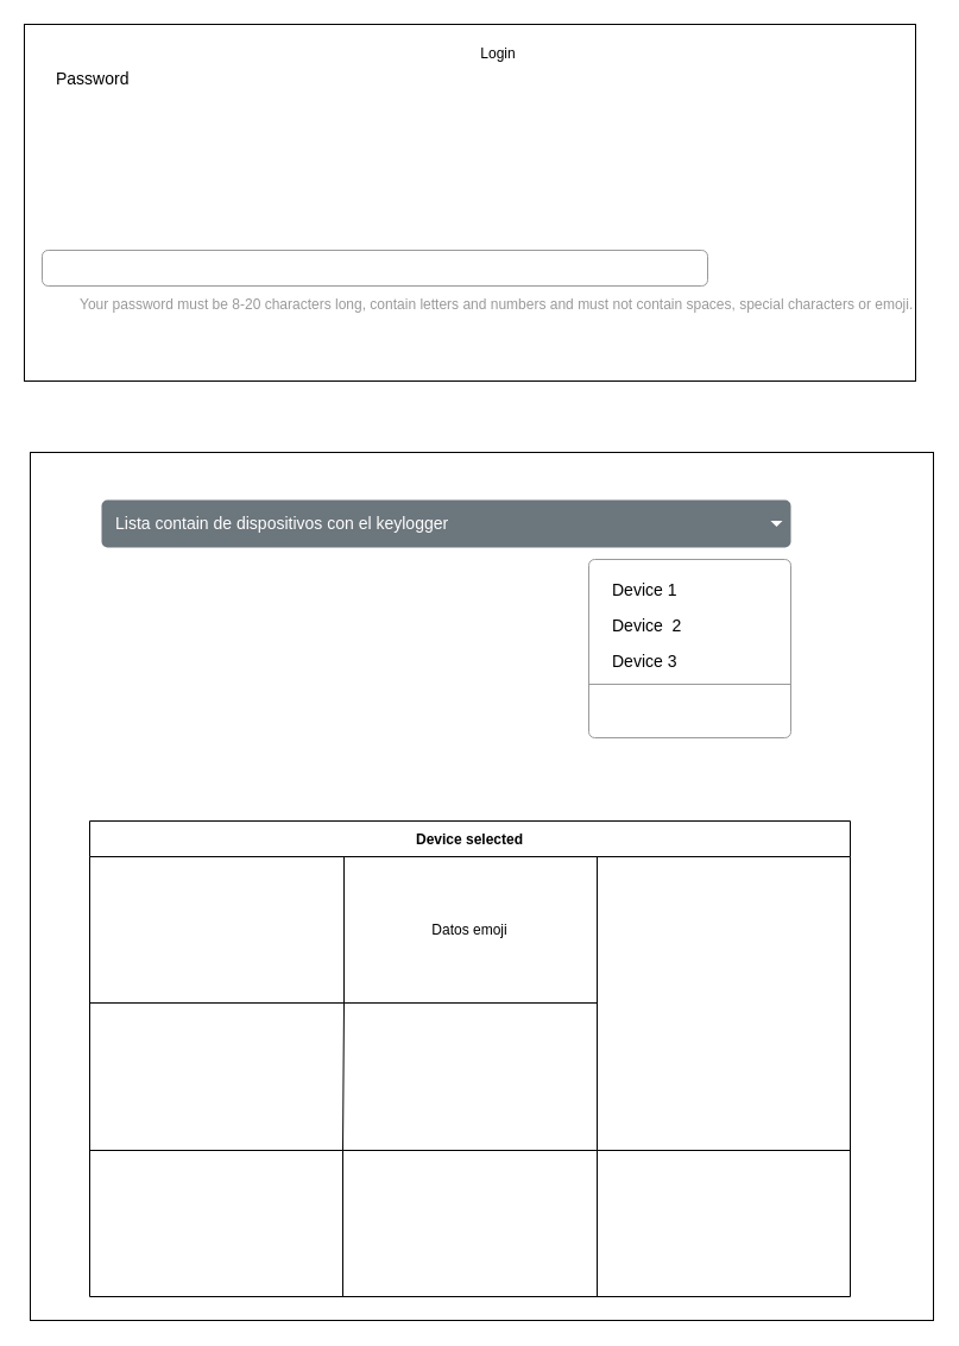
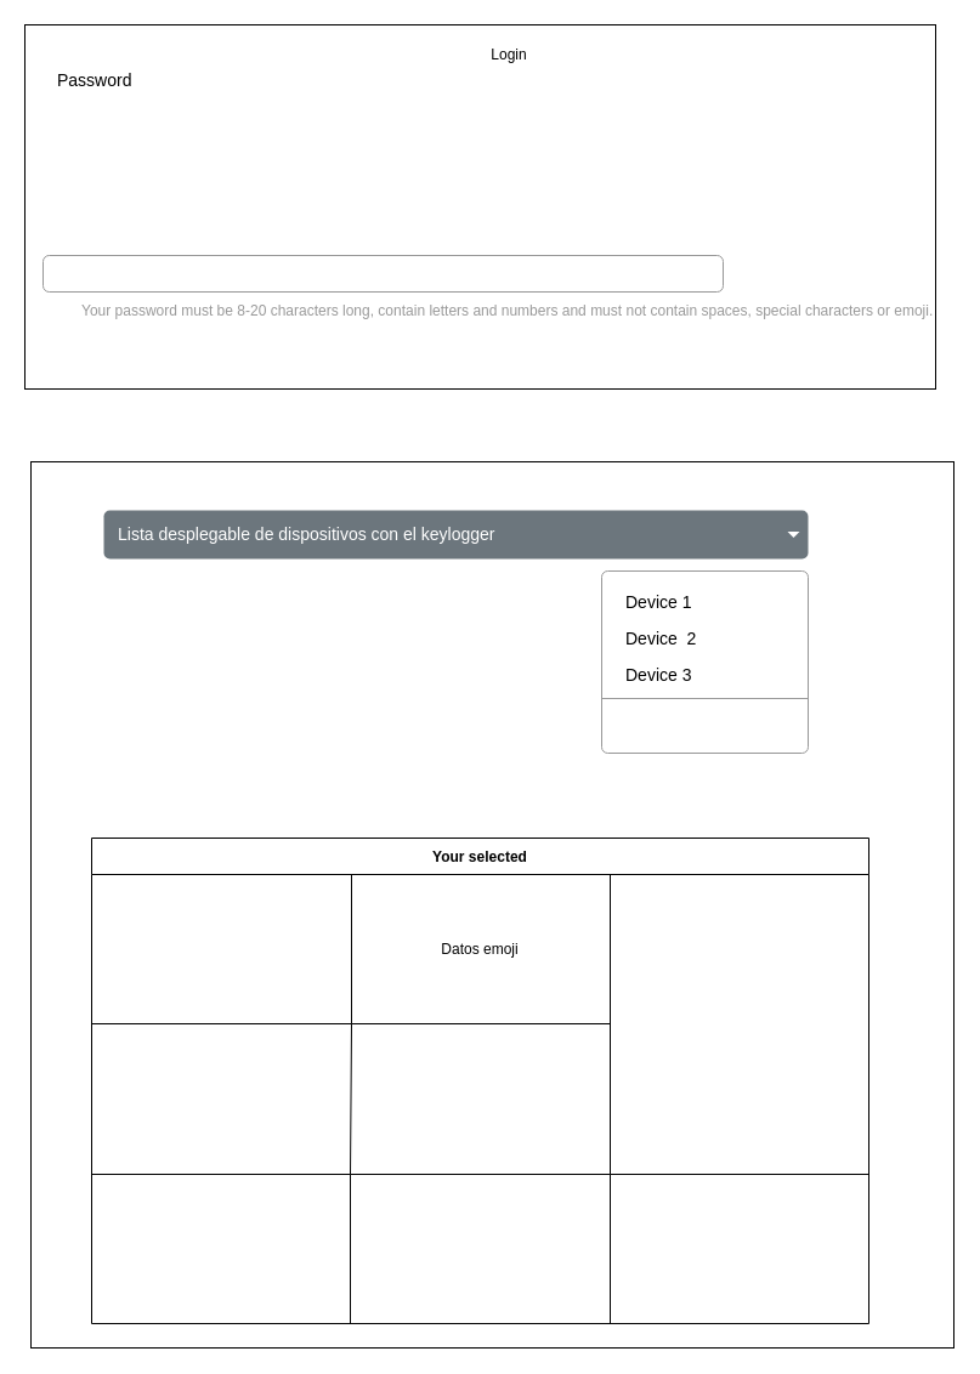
- <mxCell id="5" value="Lista contain de dispositivos con el keylogger" style="html=1;shadow=0;dashed=0;shape=mxgraph.bootstrap.rrect;rSize=5;strokeColor=none;strokeWidth=1;fillColor=#6C767D;fontColor=#ffffff;whiteSpace=wrap;align=left;verticalAlign=middle;fontStyle=0;fontSize=14;spacingLeft=10;" vertex="1" parent="1"><mxGeometry x="85" y="420" width="580" height="40" as="geometry" /></mxCell>
+ <mxCell id="5" value="Lista desplegable de dispositivos con el keylogger" style="html=1;shadow=0;dashed=0;shape=mxgraph.bootstrap.rrect;rSize=5;strokeColor=none;strokeWidth=1;fillColor=#6C767D;fontColor=#ffffff;whiteSpace=wrap;align=left;verticalAlign=middle;fontStyle=0;fontSize=14;spacingLeft=10;" vertex="1" parent="1"><mxGeometry x="85" y="420" width="580" height="40" as="geometry" /></mxCell>
- <mxCell id="15" value="Device selected" style="shape=table;startSize=30;container=1;collapsible=0;childLayout=tableLayout;fontStyle=1;align=center;pointerEvents=1;" vertex="1" parent="1"><mxGeometry x="75" y="690" width="640" height="400" as="geometry" /></mxCell>
+ <mxCell id="15" value="Your selected" style="shape=table;startSize=30;container=1;collapsible=0;childLayout=tableLayout;fontStyle=1;align=center;pointerEvents=1;" vertex="1" parent="1"><mxGeometry x="75" y="690" width="640" height="400" as="geometry" /></mxCell>
